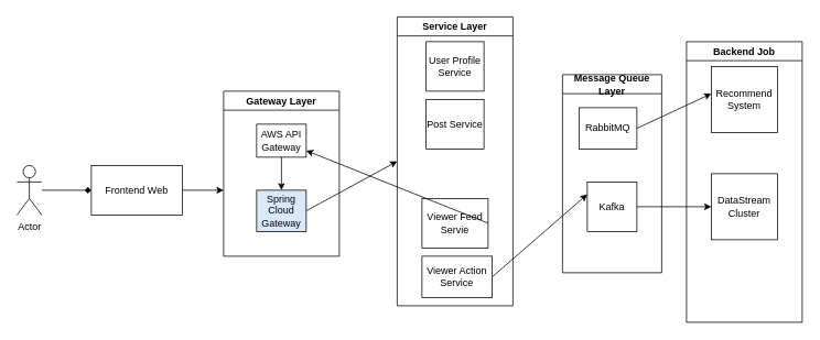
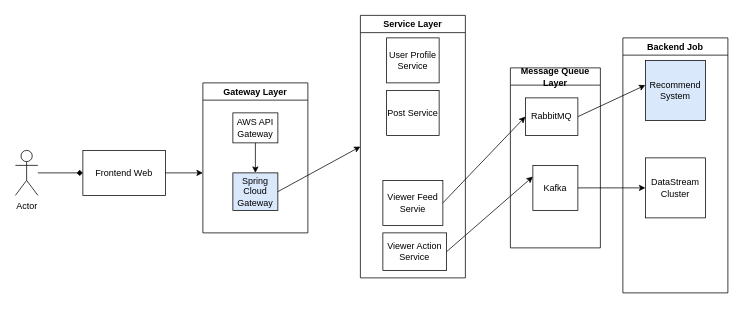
- <mxCell id="21" value="Recommend&lt;div&gt;System&lt;/div&gt;" style="whiteSpace=wrap;html=1;aspect=fixed;" parent="20" vertex="1"><mxGeometry x="30" y="30" width="80" height="80" as="geometry" /></mxCell>
+ <mxCell id="21" value="Recommend&lt;div&gt;System&lt;/div&gt;" style="whiteSpace=wrap;html=1;aspect=fixed;fillColor=#dae8fc;" parent="20" vertex="1"><mxGeometry x="30" y="30" width="80" height="80" as="geometry" /></mxCell>
- <mxCell id="25" value="" style="endArrow=classic;html=1;rounded=0;exitX=1;exitY=0.5;exitDx=0;exitDy=0;" parent="1" source="14" target="7" edge="1"><mxGeometry width="50" height="50" relative="1" as="geometry"><mxPoint x="520" y="140" as="sourcePoint" /><mxPoint x="570" y="90" as="targetPoint" /></mxGeometry></mxCell>
+ <mxCell id="25" value="" style="endArrow=classic;html=1;rounded=0;entryX=0;entryY=0.5;entryDx=0;entryDy=0;exitX=1;exitY=0.5;exitDx=0;exitDy=0;" parent="1" source="14" target="18" edge="1"><mxGeometry width="50" height="50" relative="1" as="geometry"><mxPoint x="520" y="140" as="sourcePoint" /><mxPoint x="570" y="90" as="targetPoint" /></mxGeometry></mxCell>
